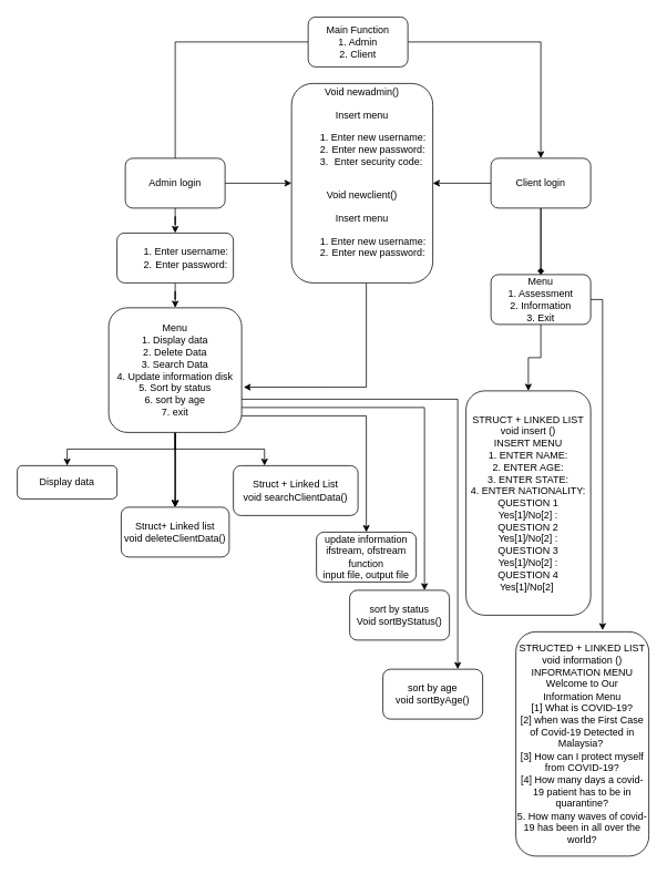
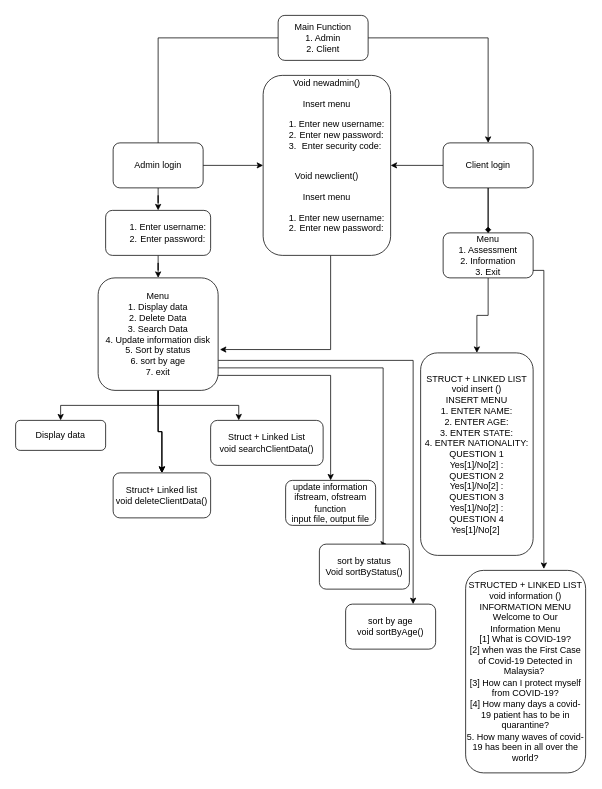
- <mxCell id="32" value="Menu&lt;br&gt;1. Assessment&lt;br&gt;2. Information&lt;br&gt;3. Exit" style="whiteSpace=wrap;html=1;rounded=1;" vertex="1" parent="1"><mxGeometry x="590" y="330" width="120" height="60" as="geometry" /></mxCell>
+ <mxCell id="32" value="Menu&lt;br&gt;1. Assessment&lt;br&gt;2. Information&lt;br&gt;3. Exit" style="whiteSpace=wrap;html=1;rounded=1;" vertex="1" parent="1"><mxGeometry x="590" y="310" width="120" height="60" as="geometry" /></mxCell>
- <mxCell id="26" value="Struct+ Linked list&lt;br&gt;void deleteClientData()" style="whiteSpace=wrap;html=1;rounded=1;" vertex="1" parent="1"><mxGeometry x="145" y="610" width="130" height="60" as="geometry" /></mxCell>
+ <mxCell id="26" value="Struct+ Linked list&lt;br&gt;void deleteClientData()" style="whiteSpace=wrap;html=1;rounded=1;" vertex="1" parent="1"><mxGeometry x="150" y="630" width="130" height="60" as="geometry" /></mxCell>
- <mxCell id="29" value="sort by status&lt;br&gt;Void sortByStatus()" style="whiteSpace=wrap;html=1;rounded=1;fontSize=12;" vertex="1" parent="1"><mxGeometry x="420" y="710" width="120" height="60" as="geometry" /></mxCell>
+ <mxCell id="29" value="sort by status&lt;br&gt;Void sortByStatus()" style="whiteSpace=wrap;html=1;rounded=1;fontSize=12;" vertex="1" parent="1"><mxGeometry x="425" y="725" width="120" height="60" as="geometry" /></mxCell>
